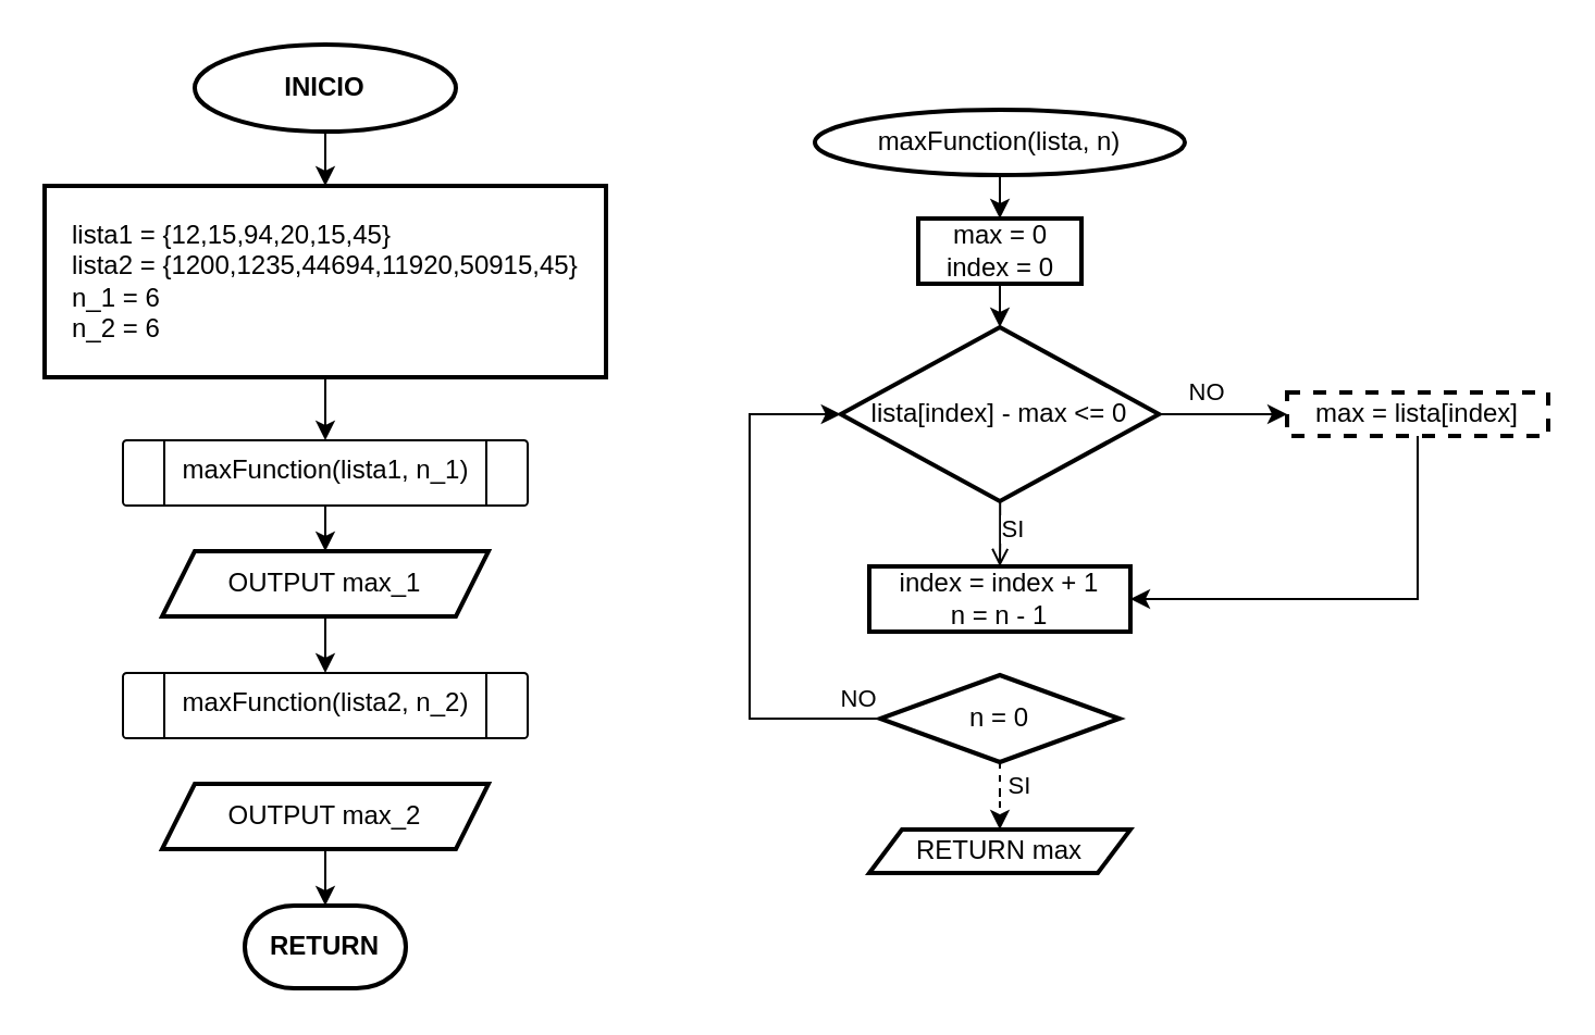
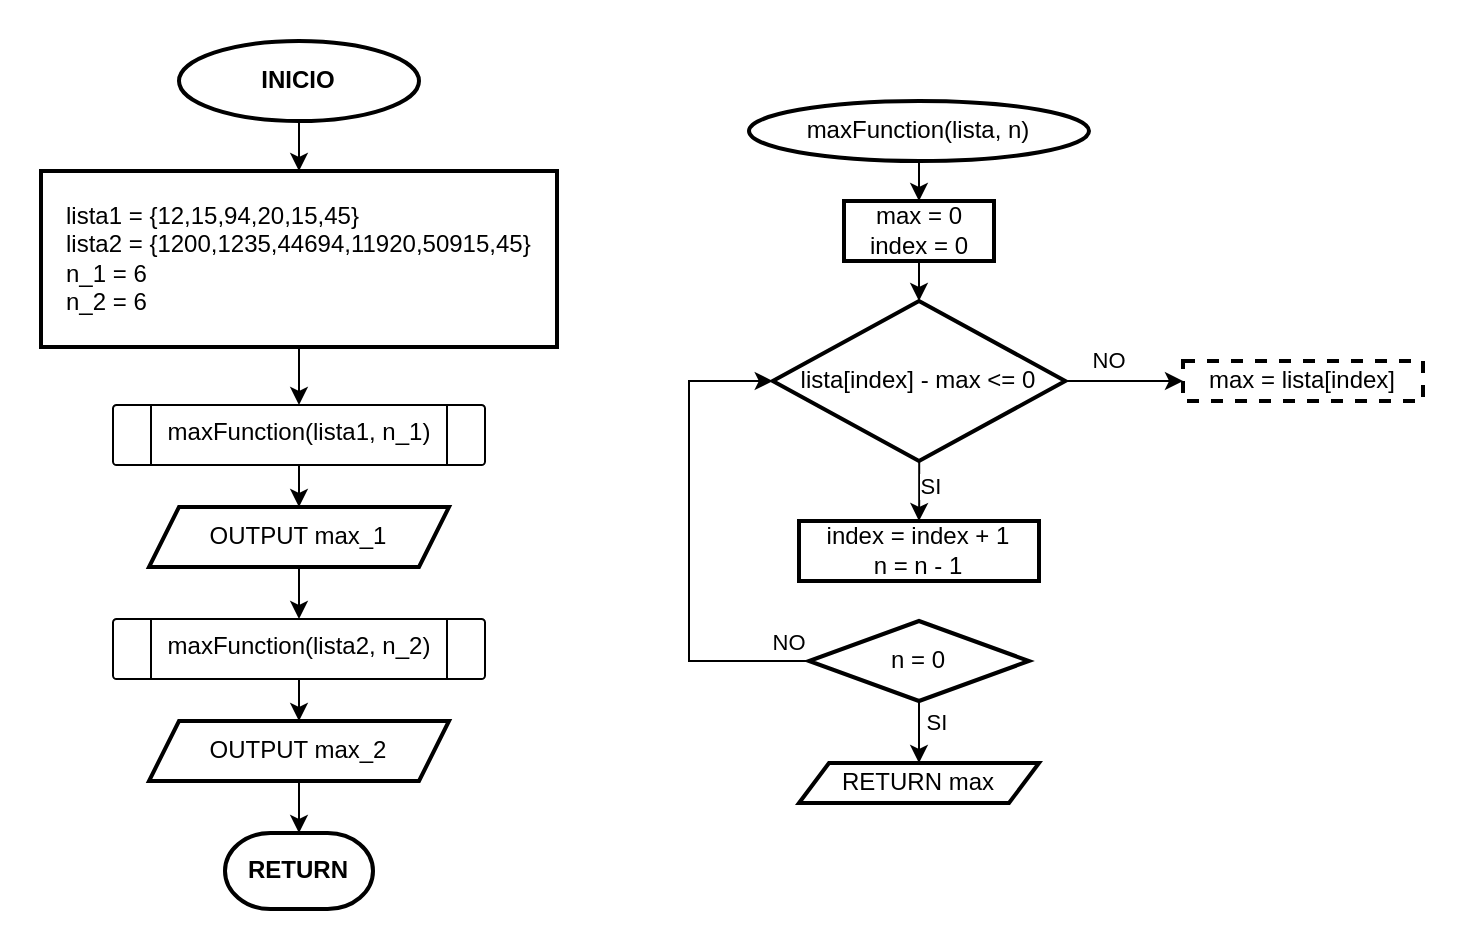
- <mxCell id="13" value="SI" style="edgeStyle=orthogonalEdgeStyle;rounded=0;orthogonalLoop=1;jettySize=auto;html=1;endArrow=open;" edge="1" parent="1" source="14" target="17"><mxGeometry x="-0.333" y="5" relative="1" as="geometry"><mxPoint x="1" y="3" as="offset" /></mxGeometry></mxCell>
+ <mxCell id="13" value="SI" style="edgeStyle=orthogonalEdgeStyle;rounded=0;orthogonalLoop=1;jettySize=auto;html=1;" edge="1" parent="1" source="14" target="17"><mxGeometry x="-0.333" y="5" relative="1" as="geometry"><mxPoint x="1" y="3" as="offset" /></mxGeometry></mxCell>
- <mxCell id="15" style="edgeStyle=orthogonalEdgeStyle;rounded=0;orthogonalLoop=1;jettySize=auto;html=1;entryX=1;entryY=0.5;entryDx=0;entryDy=0;" edge="1" parent="1" source="16" target="17"><mxGeometry relative="1" as="geometry"><Array as="points"><mxPoint x="651" y="275" /></Array></mxGeometry></mxCell>
+ <mxCell id="27" style="edgeStyle=orthogonalEdgeStyle;rounded=0;orthogonalLoop=1;jettySize=auto;html=1;entryX=0.5;entryY=0;entryDx=0;entryDy=0;" edge="1" parent="1" source="28" target="26"><mxGeometry relative="1" as="geometry" /></mxCell>
- <mxCell id="20" value="SI" style="edgeStyle=orthogonalEdgeStyle;rounded=0;orthogonalLoop=1;jettySize=auto;html=1;dashed=1;" edge="1" parent="1" source="21" target="22"><mxGeometry x="0.184" y="9" relative="1" as="geometry"><mxPoint as="offset" /></mxGeometry></mxCell>
+ <mxCell id="20" value="SI" style="edgeStyle=orthogonalEdgeStyle;rounded=0;orthogonalLoop=1;jettySize=auto;html=1;" edge="1" parent="1" source="21" target="22"><mxGeometry x="0.184" y="9" relative="1" as="geometry"><mxPoint as="offset" /></mxGeometry></mxCell>
